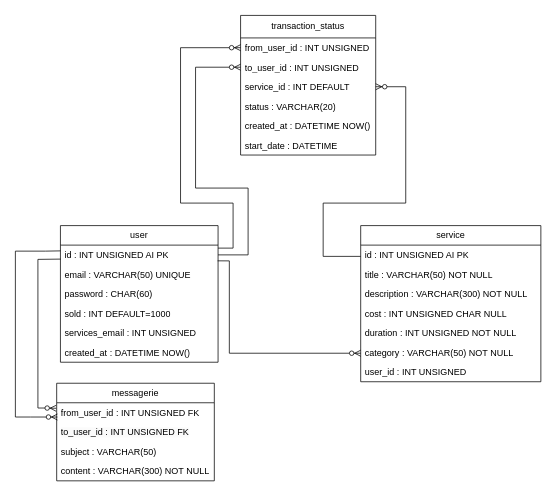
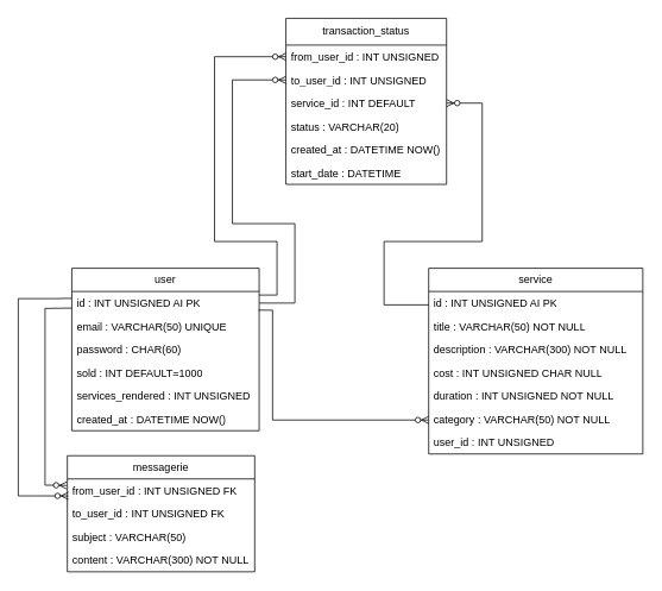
- <mxCell id="7" value="services_email : INT UNSIGNED" style="text;strokeColor=none;fillColor=none;align=left;verticalAlign=top;spacingLeft=4;spacingRight=4;overflow=hidden;rotatable=0;points=[[0,0.5],[1,0.5]];portConstraint=eastwest;whiteSpace=wrap;html=1;" parent="2" vertex="1"><mxGeometry y="130" width="210" height="26" as="geometry" /></mxCell>
+ <mxCell id="7" value="services_rendered : INT UNSIGNED" style="text;strokeColor=none;fillColor=none;align=left;verticalAlign=top;spacingLeft=4;spacingRight=4;overflow=hidden;rotatable=0;points=[[0,0.5],[1,0.5]];portConstraint=eastwest;whiteSpace=wrap;html=1;" parent="2" vertex="1"><mxGeometry y="130" width="210" height="26" as="geometry" /></mxCell>
